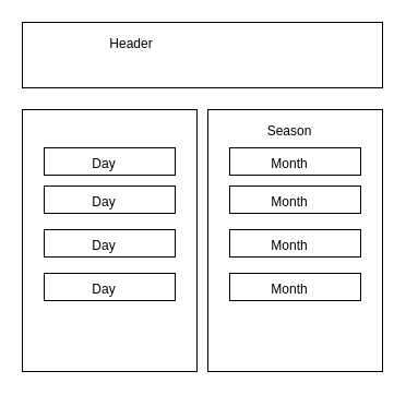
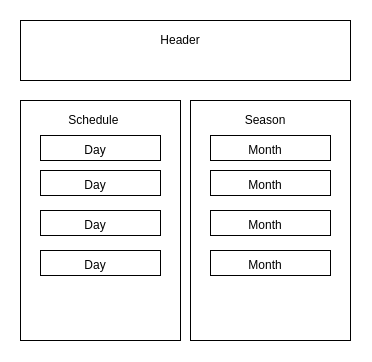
- <mxCell id="3" value="Header" style="text;html=1;strokeColor=none;fillColor=none;align=center;verticalAlign=middle;whiteSpace=wrap;rounded=0;" vertex="1" parent="1"><mxGeometry x="90" y="30" width="60" height="20" as="geometry" /></mxCell>
+ <mxCell id="3" value="Header" style="text;html=1;strokeColor=none;fillColor=none;align=center;verticalAlign=middle;whiteSpace=wrap;rounded=0;" vertex="1" parent="1"><mxGeometry x="150" y="30" width="60" height="20" as="geometry" /></mxCell>
+ <mxCell id="5" value="Schedule&amp;nbsp;" style="text;html=1;strokeColor=none;fillColor=none;align=center;verticalAlign=middle;whiteSpace=wrap;rounded=0;" vertex="1" parent="1"><mxGeometry x="70" y="110" width="50" height="20" as="geometry" /></mxCell>
